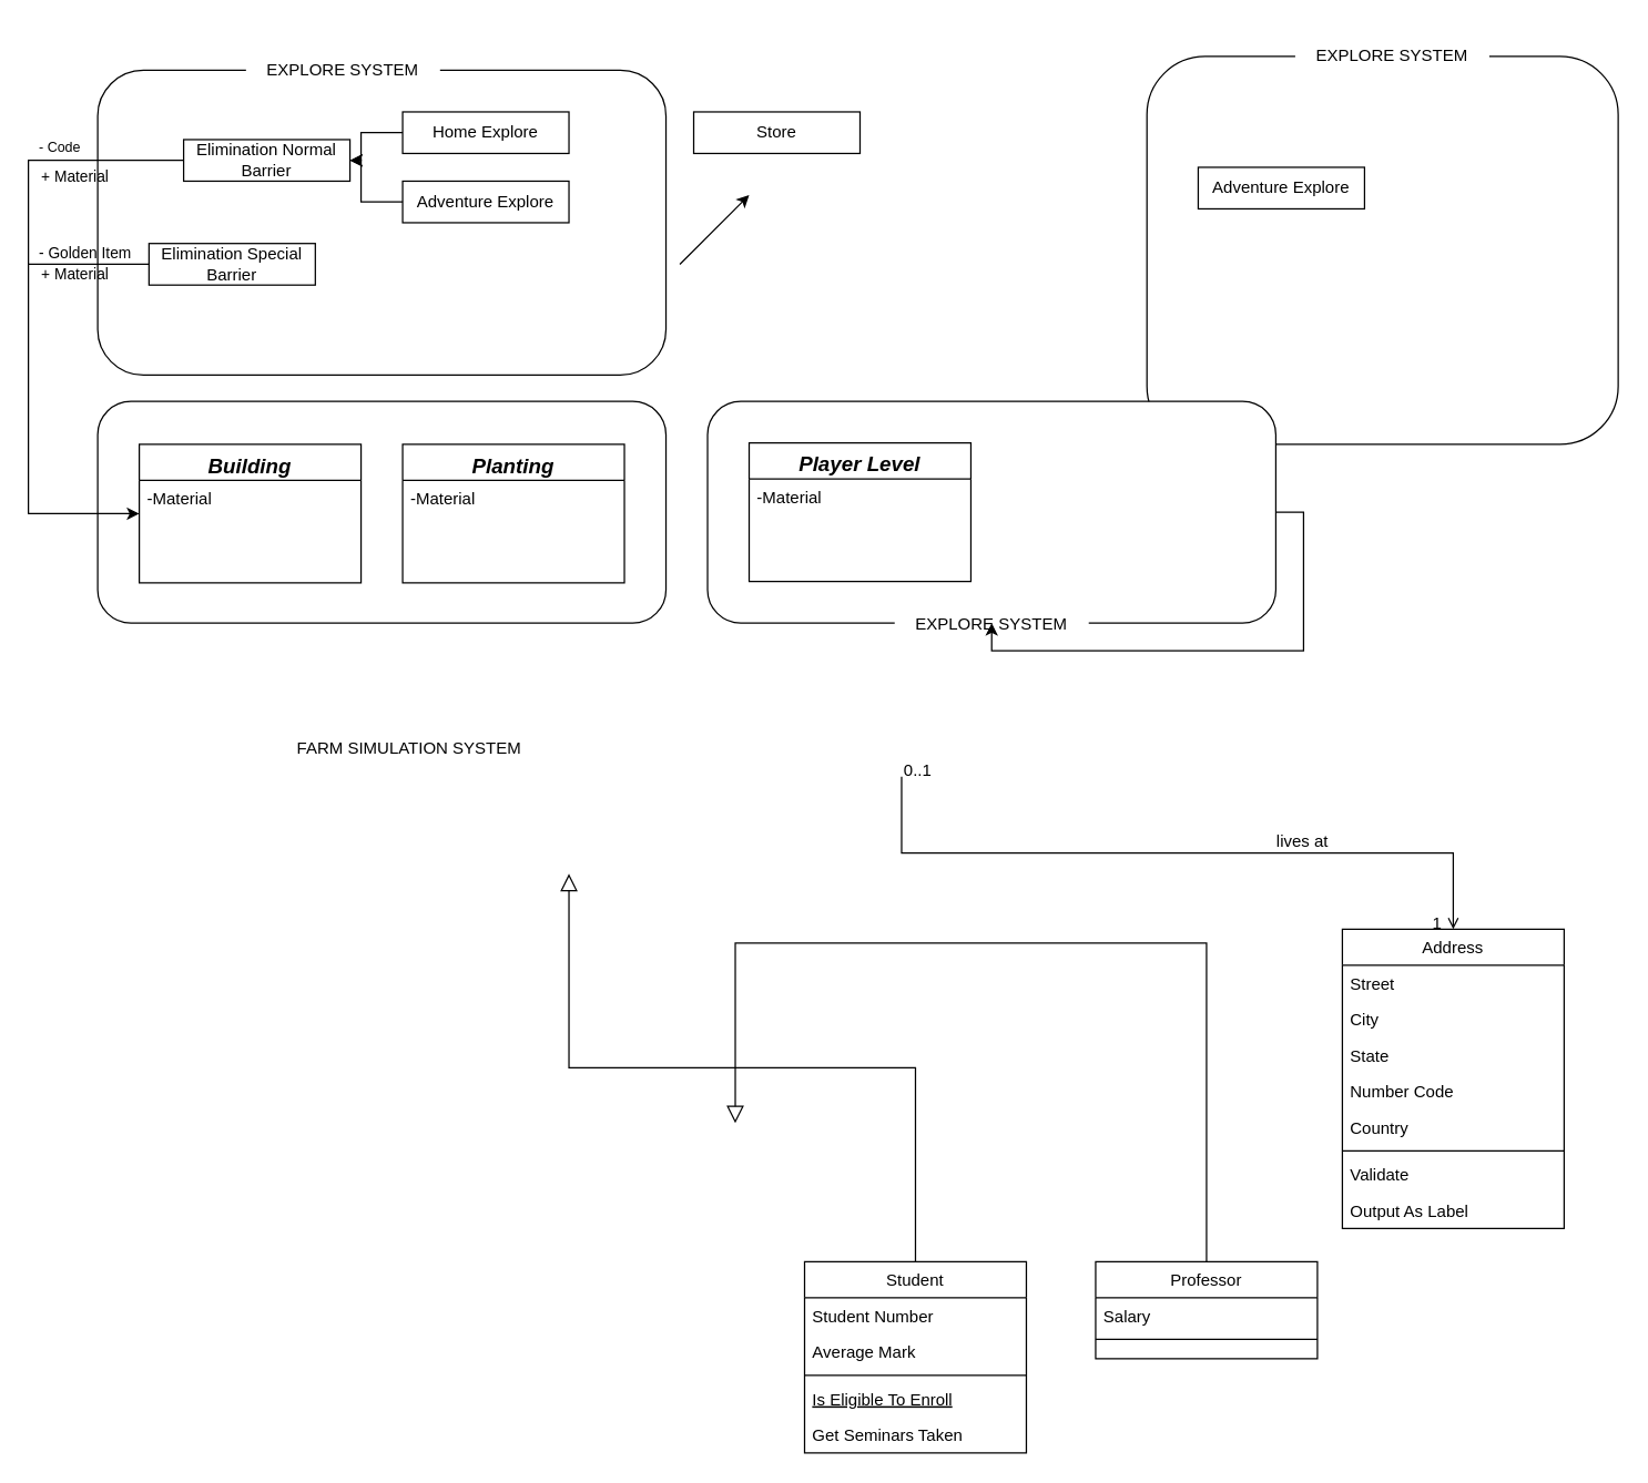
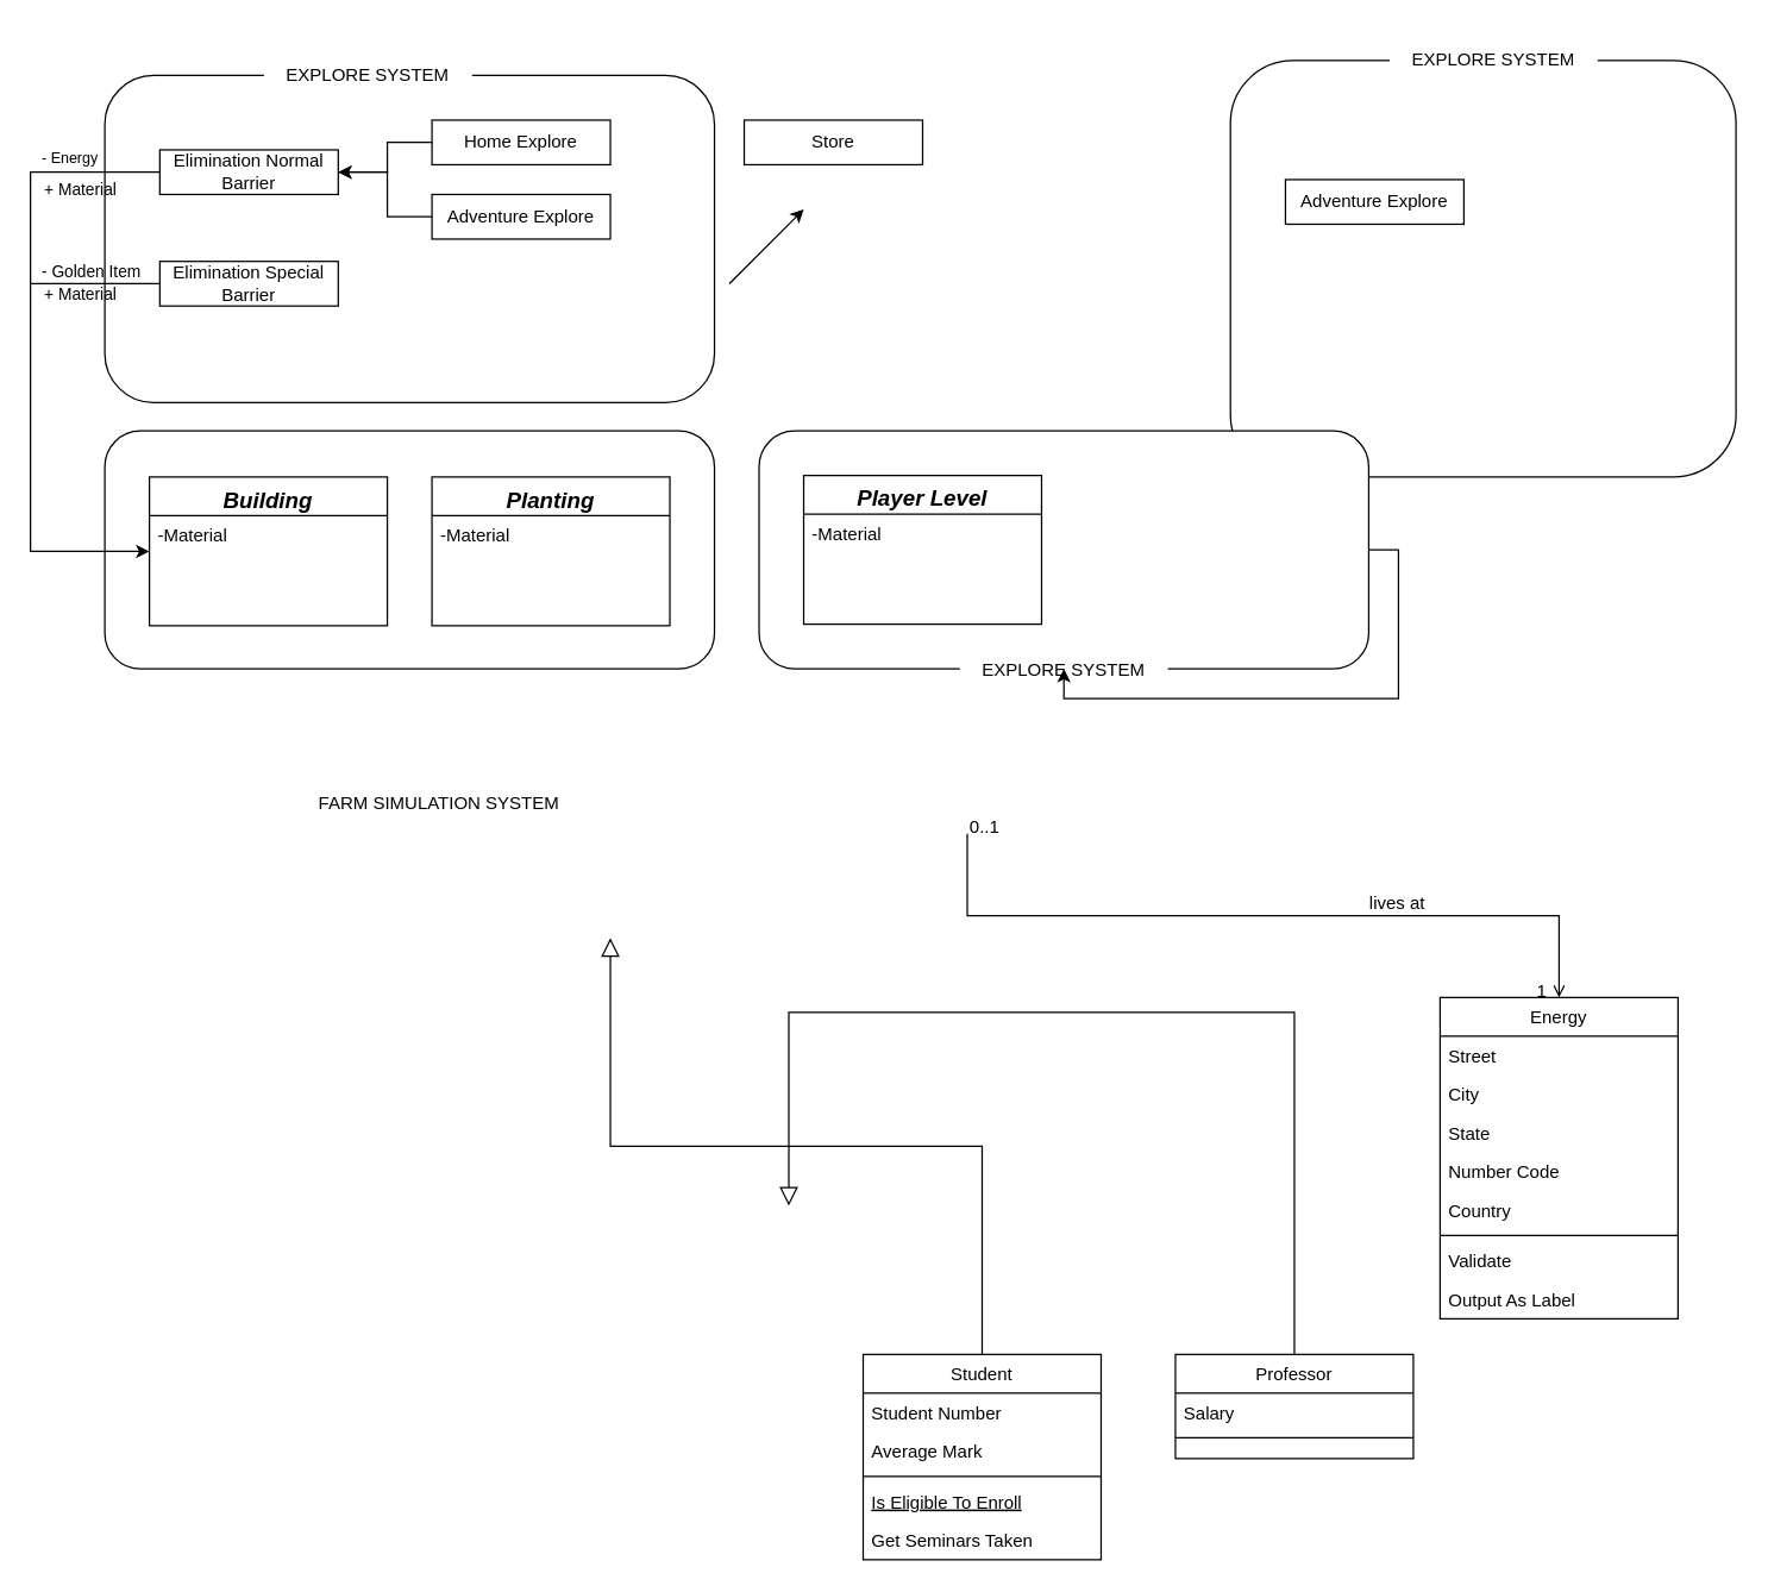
- <mxCell id="40" value="&lt;font style=&quot;font-size: 10px&quot;&gt;- Code&lt;br style=&quot;font-size: 10px&quot;&gt;&lt;/font&gt;" style="text;html=1;strokeColor=none;fillColor=none;align=left;verticalAlign=middle;whiteSpace=wrap;rounded=0;fontSize=10;" parent="1" vertex="1"><mxGeometry x="26" y="100" width="81" height="10" as="geometry" /></mxCell>
+ <mxCell id="40" value="&lt;font style=&quot;font-size: 10px&quot;&gt;- Energy&lt;br style=&quot;font-size: 10px&quot;&gt;&lt;/font&gt;" style="text;html=1;strokeColor=none;fillColor=none;align=left;verticalAlign=middle;whiteSpace=wrap;rounded=0;fontSize=10;" parent="1" vertex="1"><mxGeometry x="26" y="100" width="81" height="10" as="geometry" /></mxCell>
- <mxCell id="49" value="Elimination Normal Barrier" style="rounded=0;whiteSpace=wrap;html=1;" parent="1" vertex="1"><mxGeometry x="132" y="100" width="120" height="30" as="geometry" /></mxCell>
+ <mxCell id="49" value="Elimination Normal Barrier" style="rounded=0;whiteSpace=wrap;html=1;" parent="1" vertex="1"><mxGeometry x="107" y="100" width="120" height="30" as="geometry" /></mxCell>
- <mxCell id="17" value="Address" style="swimlane;fontStyle=0;align=center;verticalAlign=top;childLayout=stackLayout;horizontal=1;startSize=26;horizontalStack=0;resizeParent=1;resizeLast=0;collapsible=1;marginBottom=0;rounded=0;shadow=0;strokeWidth=1;" parent="1" vertex="1"><mxGeometry x="968" y="670" width="160" height="216" as="geometry"><mxRectangle x="550" y="140" width="160" height="26" as="alternateBounds" /></mxGeometry></mxCell>
+ <mxCell id="17" value="Energy" style="swimlane;fontStyle=0;align=center;verticalAlign=top;childLayout=stackLayout;horizontal=1;startSize=26;horizontalStack=0;resizeParent=1;resizeLast=0;collapsible=1;marginBottom=0;rounded=0;shadow=0;strokeWidth=1;" parent="1" vertex="1"><mxGeometry x="968" y="670" width="160" height="216" as="geometry"><mxRectangle x="550" y="140" width="160" height="26" as="alternateBounds" /></mxGeometry></mxCell>
